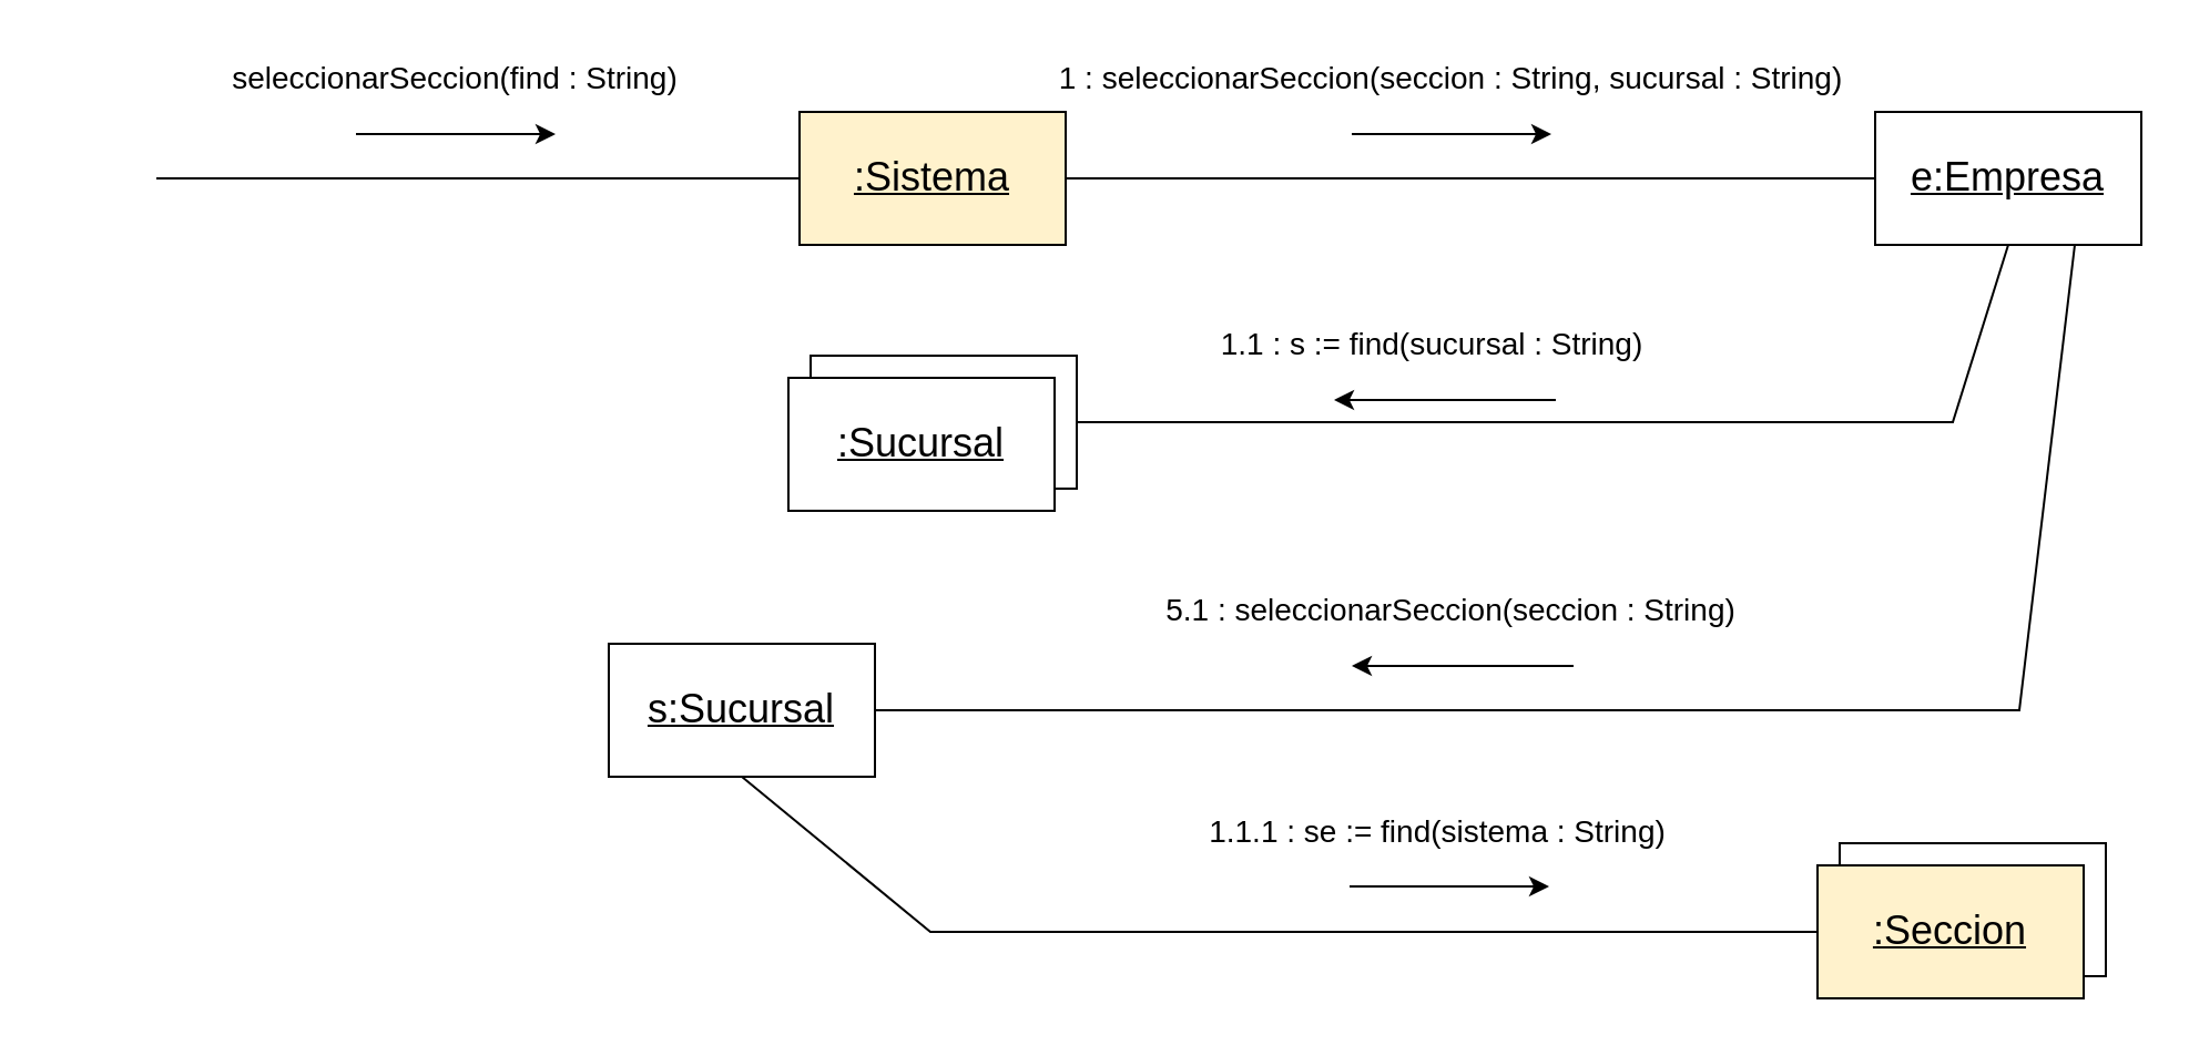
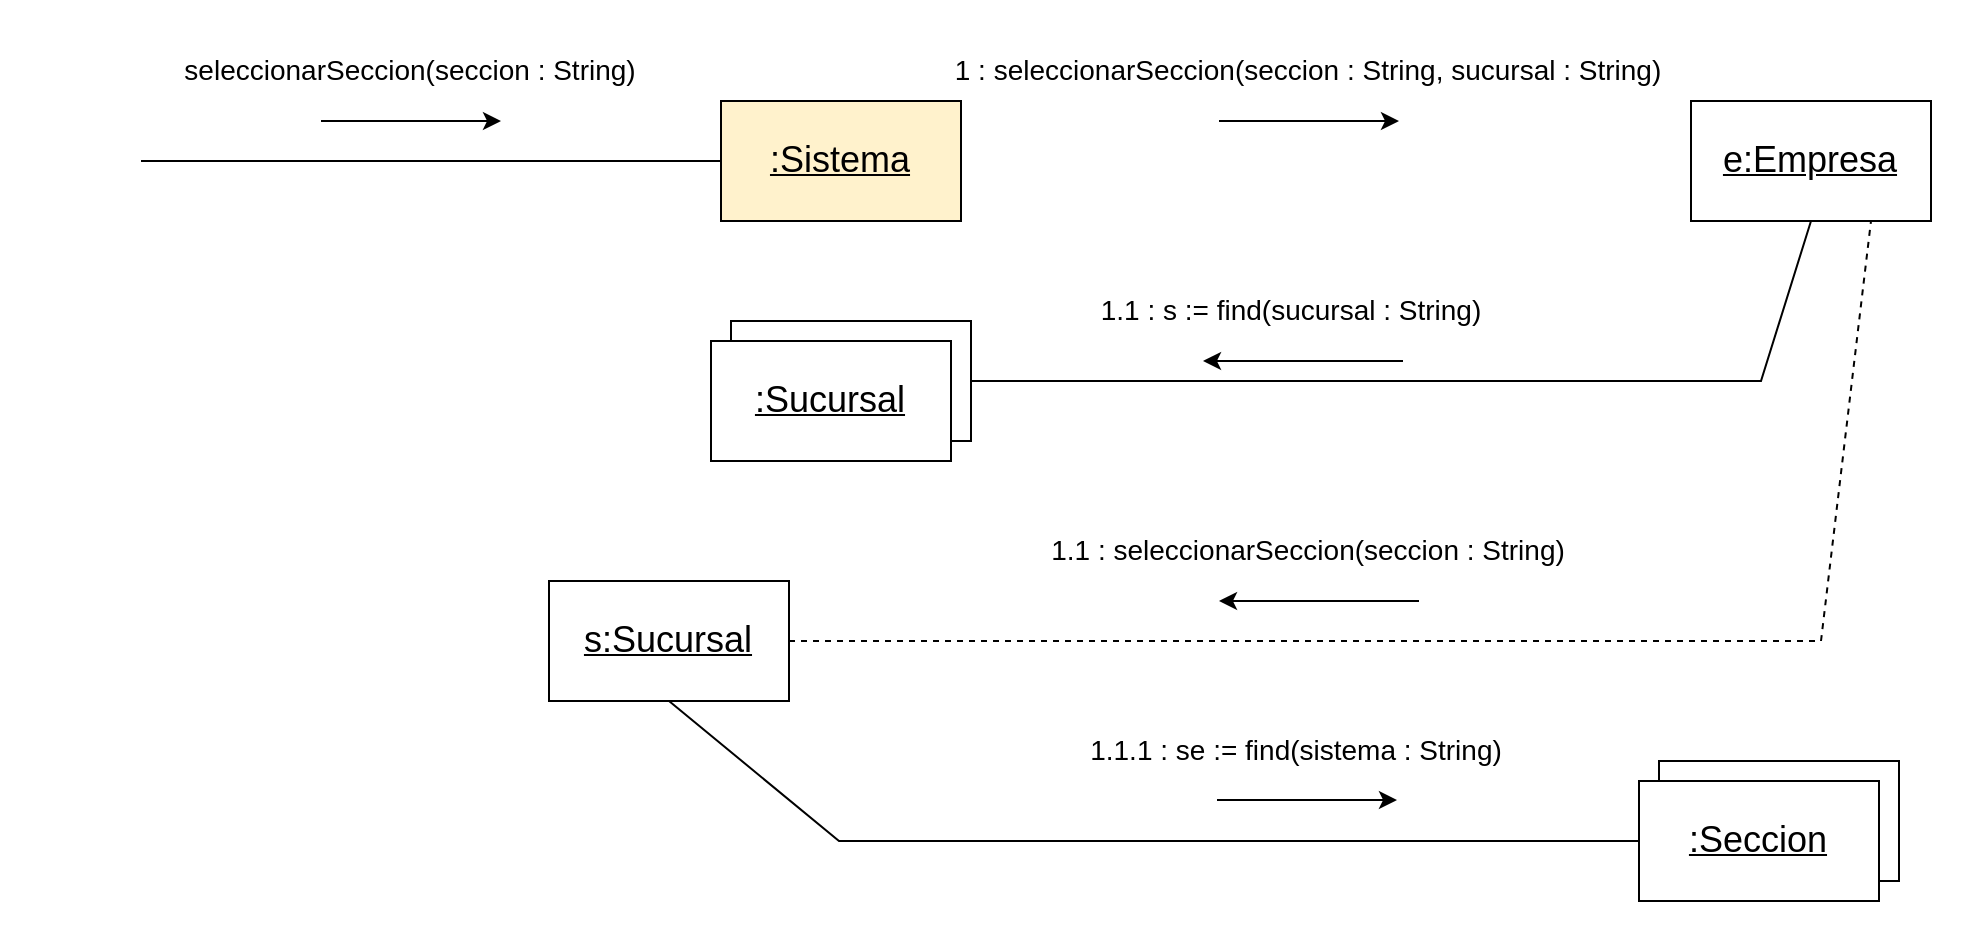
- <mxCell id="18" value="&lt;font style=&quot;font-size: 14px;&quot;&gt;seleccionarSeccion(find : String)&lt;/font&gt;" style="text;html=1;strokeColor=none;fillColor=none;align=center;verticalAlign=middle;whiteSpace=wrap;rounded=0;" parent="1" vertex="1"><mxGeometry x="20" y="20" width="370" height="30" as="geometry" /></mxCell>
+ <mxCell id="18" value="&lt;font style=&quot;font-size: 14px;&quot;&gt;seleccionarSeccion(seccion : String)&lt;/font&gt;" style="text;html=1;strokeColor=none;fillColor=none;align=center;verticalAlign=middle;whiteSpace=wrap;rounded=0;" parent="1" vertex="1"><mxGeometry x="20" y="20" width="370" height="30" as="geometry" /></mxCell>
- <mxCell id="6" value="" style="endArrow=none;html=1;rounded=0;exitX=1;exitY=0.5;exitDx=0;exitDy=0;entryX=0;entryY=0.5;entryDx=0;entryDy=0;" parent="1" source="2" target="5" edge="1"><mxGeometry width="50" height="50" relative="1" as="geometry"><mxPoint x="520" y="180" as="sourcePoint" /><mxPoint x="570" y="130" as="targetPoint" /><Array as="points" /></mxGeometry></mxCell>
- <mxCell id="9" value="&lt;font style=&quot;font-size: 14px;&quot;&gt;&lt;font style=&quot;&quot;&gt;5.1 : &lt;/font&gt;seleccionarSeccion(seccion : String)&lt;/font&gt;" style="text;html=1;strokeColor=none;fillColor=none;align=center;verticalAlign=middle;whiteSpace=wrap;rounded=0;" parent="1" vertex="1"><mxGeometry x="519" y="260" width="270" height="30" as="geometry" /></mxCell>
+ <mxCell id="9" value="&lt;font style=&quot;font-size: 14px;&quot;&gt;&lt;font style=&quot;&quot;&gt;1.1 : &lt;/font&gt;seleccionarSeccion(seccion : String)&lt;/font&gt;" style="text;html=1;strokeColor=none;fillColor=none;align=center;verticalAlign=middle;whiteSpace=wrap;rounded=0;" parent="1" vertex="1"><mxGeometry x="519" y="260" width="270" height="30" as="geometry" /></mxCell>
- <mxCell id="8" value="" style="endArrow=none;html=1;rounded=0;exitX=1;exitY=0.5;exitDx=0;exitDy=0;entryX=0.75;entryY=1;entryDx=0;entryDy=0;" parent="1" source="7" target="5" edge="1"><mxGeometry width="50" height="50" relative="1" as="geometry"><mxPoint x="540" y="290" as="sourcePoint" /><mxPoint x="590" y="240" as="targetPoint" /><Array as="points"><mxPoint x="910" y="320" /></Array></mxGeometry></mxCell>
+ <mxCell id="8" value="" style="endArrow=none;html=1;rounded=0;exitX=1;exitY=0.5;exitDx=0;exitDy=0;entryX=0.75;entryY=1;entryDx=0;entryDy=0;dashed=1;" parent="1" source="7" target="5" edge="1"><mxGeometry width="50" height="50" relative="1" as="geometry"><mxPoint x="540" y="290" as="sourcePoint" /><mxPoint x="590" y="240" as="targetPoint" /><Array as="points"><mxPoint x="910" y="320" /></Array></mxGeometry></mxCell>
- <mxCell id="14" value="&lt;font style=&quot;font-size: 18px;&quot;&gt;&lt;u&gt;:Seccion&lt;/u&gt;&lt;/font&gt;" style="rounded=0;whiteSpace=wrap;html=1;fillColor=#fff2cc;" parent="1" vertex="1"><mxGeometry x="819" y="390" width="120" height="60" as="geometry" /></mxCell>
+ <mxCell id="14" value="&lt;font style=&quot;font-size: 18px;&quot;&gt;&lt;u&gt;:Seccion&lt;/u&gt;&lt;/font&gt;" style="rounded=0;whiteSpace=wrap;html=1;" parent="1" vertex="1"><mxGeometry x="819" y="390" width="120" height="60" as="geometry" /></mxCell>
